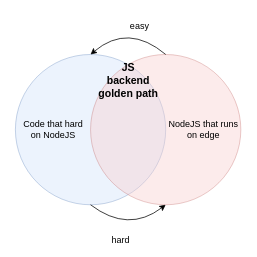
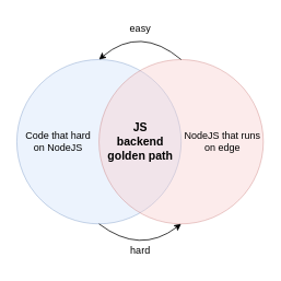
- <mxCell id="10" value="easy" style="text;html=1;align=center;verticalAlign=middle;resizable=0;points=[];autosize=1;strokeColor=none;fillColor=none;" parent="1" vertex="1"><mxGeometry x="160" y="20" width="50" height="30" as="geometry" /></mxCell>
+ <mxCell id="10" value="easy" style="text;html=1;align=center;verticalAlign=middle;resizable=0;points=[];autosize=1;strokeColor=none;fillColor=none;" parent="1" vertex="1"><mxGeometry x="145" y="20" width="50" height="30" as="geometry" /></mxCell>
- <mxCell id="6" value="JS&lt;br style=&quot;font-size: 14px&quot;&gt;backend&lt;br style=&quot;font-size: 14px&quot;&gt;golden path" style="text;html=1;align=center;verticalAlign=middle;resizable=0;points=[];autosize=1;strokeColor=none;fillColor=none;rounded=0;fontStyle=1;fontSize=14;" parent="1" vertex="1"><mxGeometry x="125" y="77" width="90" height="60" as="geometry" /></mxCell>
+ <mxCell id="6" value="JS&lt;br style=&quot;font-size: 14px&quot;&gt;backend&lt;br style=&quot;font-size: 14px&quot;&gt;golden path" style="text;html=1;align=center;verticalAlign=middle;resizable=0;points=[];autosize=1;strokeColor=none;fillColor=none;rounded=0;fontStyle=1;fontSize=14;" parent="1" vertex="1"><mxGeometry x="125" y="142" width="90" height="60" as="geometry" /></mxCell>
- <mxCell id="9" value="hard" style="text;html=1;align=center;verticalAlign=middle;resizable=0;points=[];autosize=1;strokeColor=none;fillColor=none;" parent="1" vertex="1"><mxGeometry x="135" y="305" width="50" height="30" as="geometry" /></mxCell>
+ <mxCell id="9" value="hard" style="text;html=1;align=center;verticalAlign=middle;resizable=0;points=[];autosize=1;strokeColor=none;fillColor=none;" parent="1" vertex="1"><mxGeometry x="145" y="290" width="50" height="30" as="geometry" /></mxCell>
